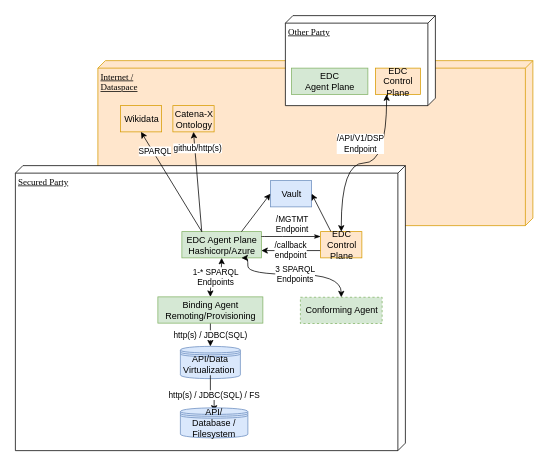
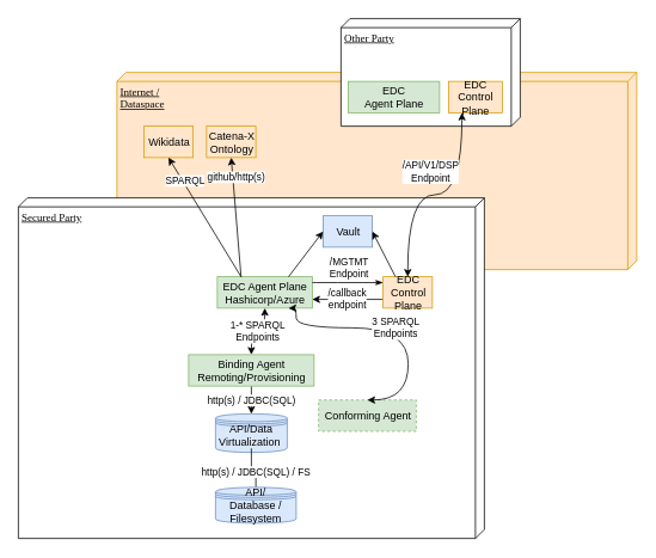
- <mxCell id="19" value="Conforming Agent" style="html=1;dropTarget=0;fillColor=#d5e8d4;strokeColor=#82b366;dashed=1;" vertex="1" parent="1"><mxGeometry x="400" y="395.5" width="109" height="35" as="geometry" /></mxCell>
+ <mxCell id="19" value="Conforming Agent" style="html=1;dropTarget=0;fillColor=#d5e8d4;strokeColor=#82b366;dashed=1;" vertex="1" parent="1"><mxGeometry x="355" y="445.5" width="109" height="35" as="geometry" /></mxCell>
- <mxCell id="6" style="edgeStyle=orthogonalEdgeStyle;rounded=0;orthogonalLoop=1;jettySize=auto;html=1;entryX=0.5;entryY=0;entryDx=0;entryDy=0;" edge="1" parent="1" source="8" target="22"><mxGeometry relative="1" as="geometry" /></mxCell>
+ <mxCell id="6" style="edgeStyle=orthogonalEdgeStyle;rounded=0;orthogonalLoop=1;jettySize=auto;html=1;entryX=0.5;entryY=0;entryDx=0;entryDy=0;endArrow=none;" edge="1" parent="1" source="8" target="22"><mxGeometry relative="1" as="geometry" /></mxCell>
